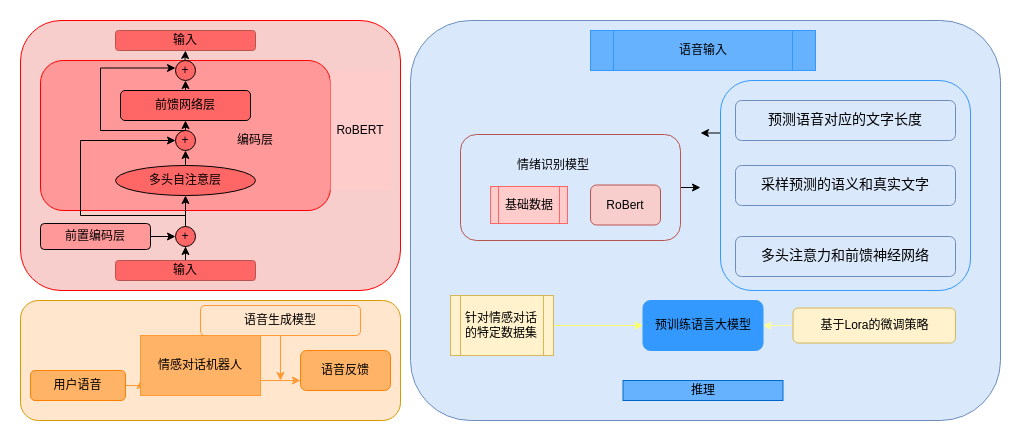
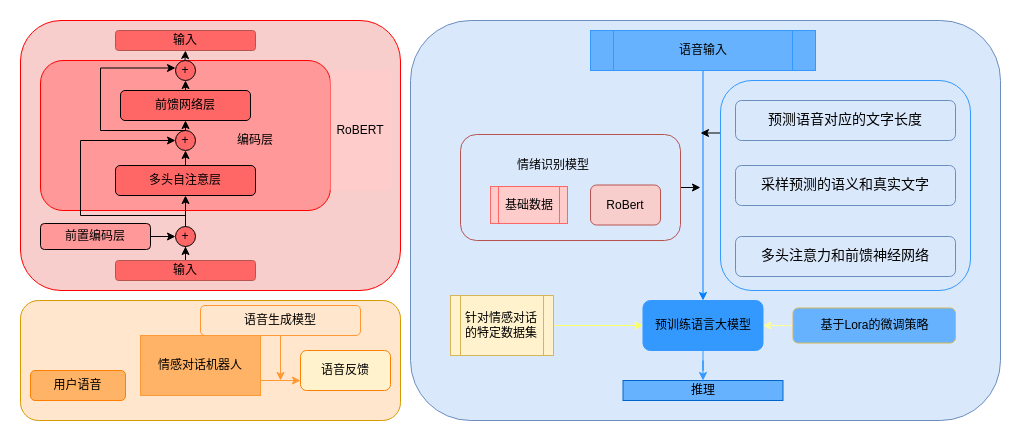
- <mxCell id="13" value="多头自注意层" style="ellipse;whiteSpace=wrap;html=1;fillColor=#FF6666;" vertex="1" parent="1"><mxGeometry x="115" y="165" width="140" height="30" as="geometry" /></mxCell>
+ <mxCell id="13" value="多头自注意层" style="rounded=1;whiteSpace=wrap;html=1;fillColor=#FF6666;" vertex="1" parent="1"><mxGeometry x="115" y="165" width="140" height="30" as="geometry" /></mxCell>
+ <mxCell id="25" style="edgeStyle=orthogonalEdgeStyle;rounded=0;orthogonalLoop=1;jettySize=auto;html=1;strokeColor=#007FFF;" edge="1" parent="1" source="26" target="28"><mxGeometry relative="1" as="geometry" /></mxCell>
- <mxCell id="43" value="基于Lora的微调策略" style="rounded=1;whiteSpace=wrap;html=1;fillColor=#fff2cc;strokeColor=#d6b656;" vertex="1" parent="1"><mxGeometry x="792.5" y="307.5" width="162.5" height="35" as="geometry" /></mxCell>
+ <mxCell id="43" value="基于Lora的微调策略" style="rounded=1;whiteSpace=wrap;html=1;fillColor=#66b2ff;strokeColor=#d6b656;" vertex="1" parent="1"><mxGeometry x="792.5" y="307.5" width="162.5" height="35" as="geometry" /></mxCell>
+ <mxCell id="27" value="" style="edgeStyle=orthogonalEdgeStyle;rounded=0;orthogonalLoop=1;jettySize=auto;html=1;strokeColor=#3399FF;" edge="1" parent="1" source="28" target="29"><mxGeometry relative="1" as="geometry" /></mxCell>
- <mxCell id="48" value="语音反馈" style="rounded=1;whiteSpace=wrap;html=1;fillColor=#FFB366;strokeColor=#FF8000;" vertex="1" parent="1"><mxGeometry x="300" y="350" width="90" height="40" as="geometry" /></mxCell>
+ <mxCell id="48" value="语音反馈" style="rounded=1;whiteSpace=wrap;html=1;fillColor=#fff2cc;strokeColor=#FF8000;" vertex="1" parent="1"><mxGeometry x="300" y="350" width="90" height="40" as="geometry" /></mxCell>
- <mxCell id="44" style="edgeStyle=orthogonalEdgeStyle;rounded=0;orthogonalLoop=1;jettySize=auto;html=1;exitX=1;exitY=0.5;exitDx=0;exitDy=0;entryX=0;entryY=0.75;entryDx=0;entryDy=0;strokeColor=#FF9933;" edge="1" parent="1" source="45" target="47"><mxGeometry relative="1" as="geometry" /></mxCell>
